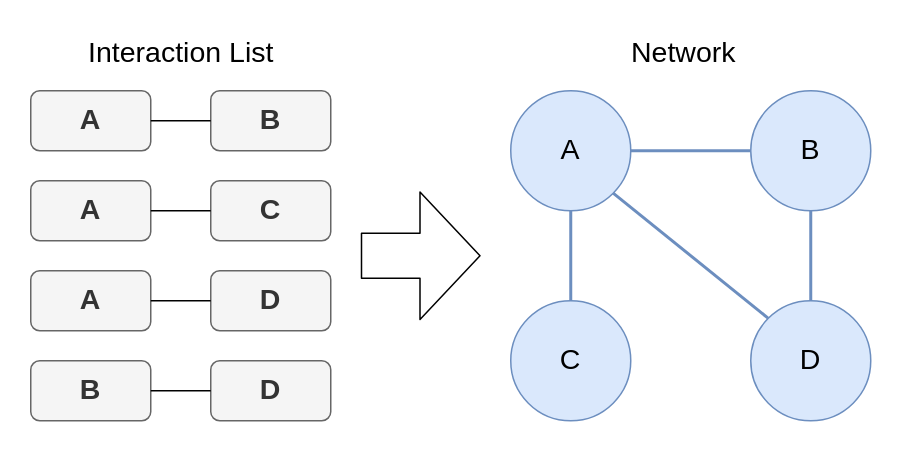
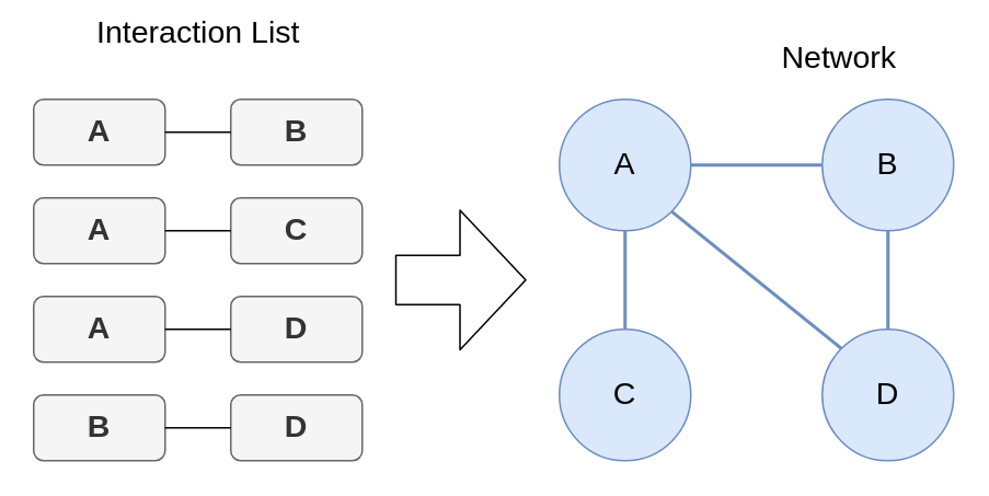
- <mxCell id="19" value="Interaction List" style="text;html=1;align=center;verticalAlign=middle;resizable=0;points=[];autosize=1;fontSize=19;" parent="1" vertex="1"><mxGeometry x="50" y="20" width="140" height="30" as="geometry" /></mxCell>
+ <mxCell id="19" value="Interaction List" style="text;html=1;align=center;verticalAlign=middle;resizable=0;points=[];autosize=1;fontSize=19;" parent="1" vertex="1"><mxGeometry x="50" y="5" width="140" height="30" as="geometry" /></mxCell>
- <mxCell id="20" value="Network" style="text;html=1;align=center;verticalAlign=middle;resizable=0;points=[];autosize=1;fontSize=19;" parent="1" vertex="1"><mxGeometry x="410" y="20" width="90" height="30" as="geometry" /></mxCell>
+ <mxCell id="20" value="Network" style="text;html=1;align=center;verticalAlign=middle;resizable=0;points=[];autosize=1;fontSize=19;" parent="1" vertex="1"><mxGeometry x="465" y="20" width="90" height="30" as="geometry" /></mxCell>
